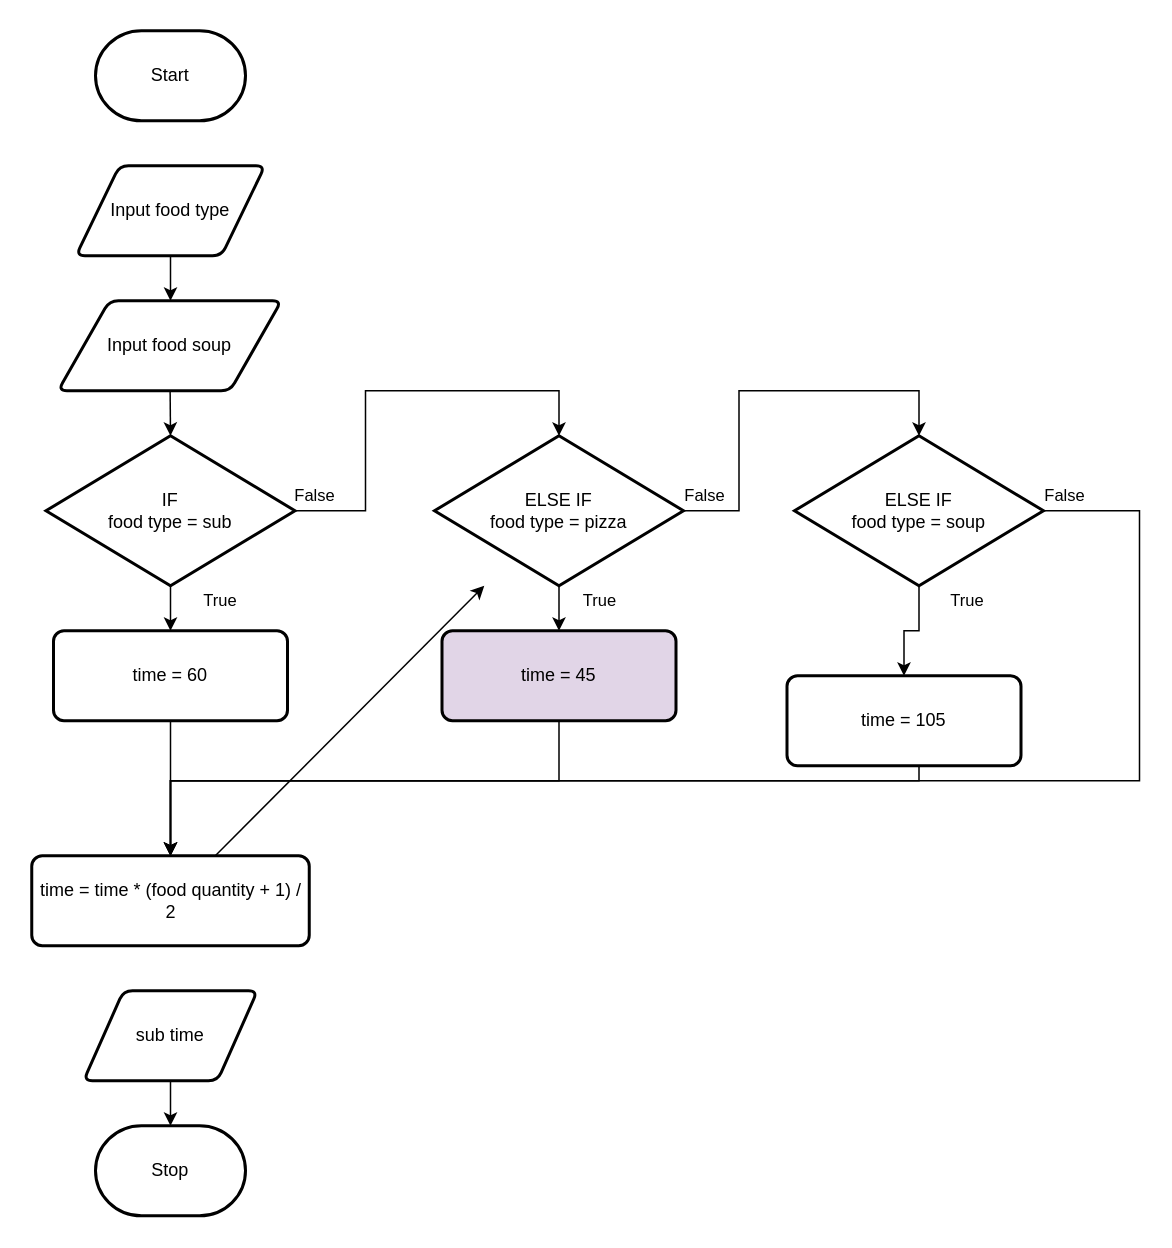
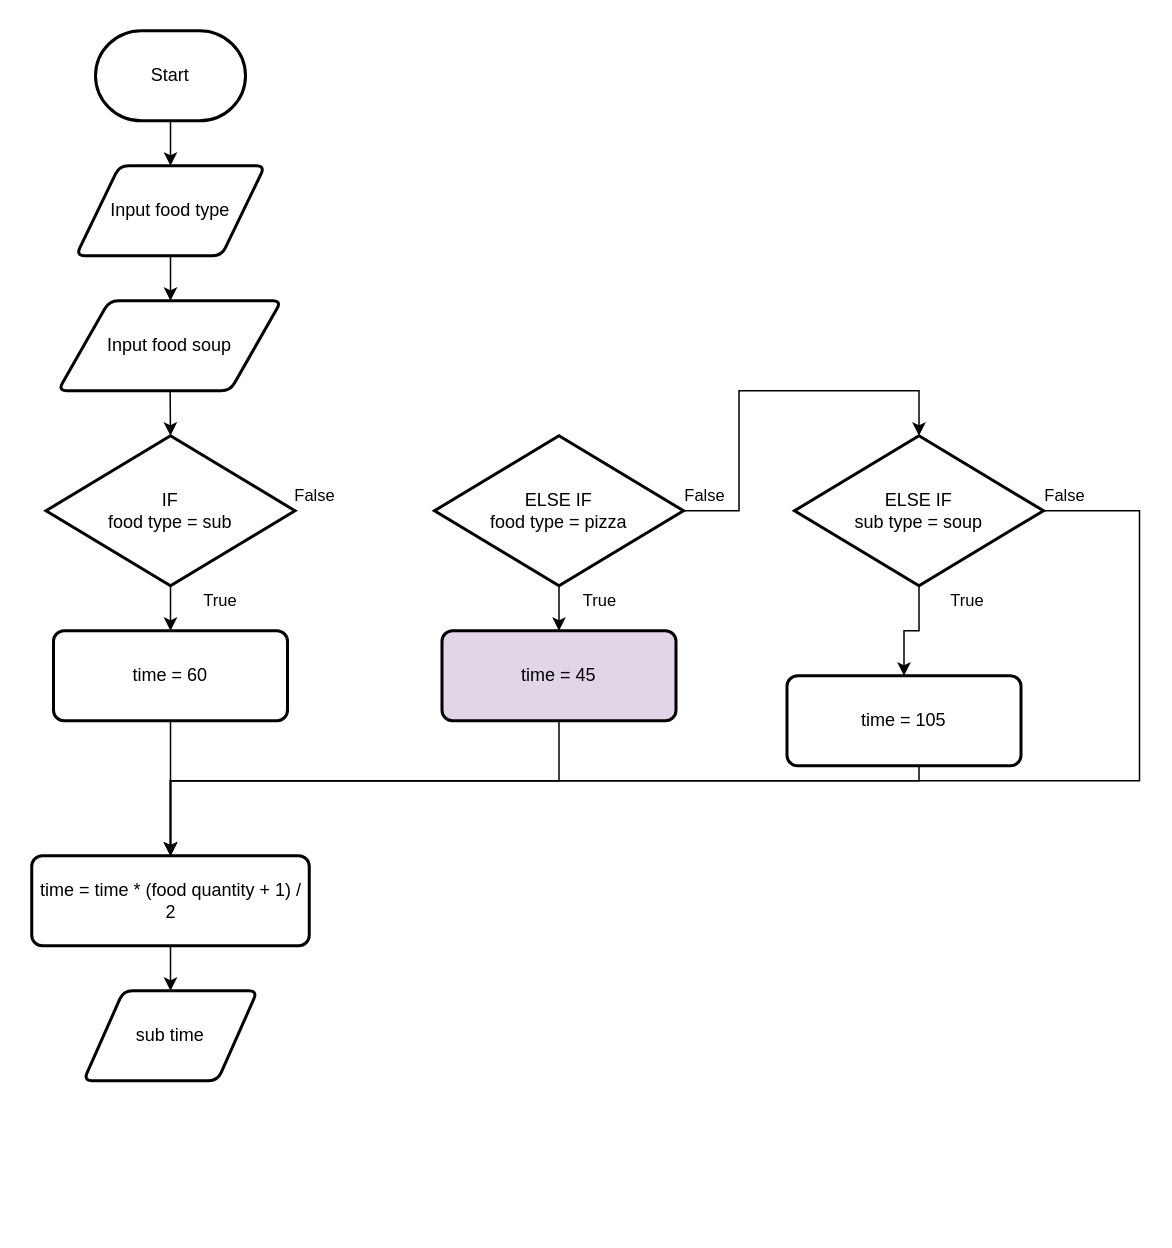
+ <mxCell id="2" value="" style="edgeStyle=none;rounded=0;html=1;" parent="1" source="3" target="5" edge="1"><mxGeometry relative="1" as="geometry" /></mxCell>
- <mxCell id="13" style="edgeStyle=orthogonalEdgeStyle;html=1;entryX=0.5;entryY=0;entryDx=0;entryDy=0;entryPerimeter=0;rounded=0;" edge="1" parent="1" source="15" target="18"><mxGeometry relative="1" as="geometry"><Array as="points"><mxPoint x="243" y="340" /><mxPoint x="243" y="260" /><mxPoint x="372" y="260" /></Array></mxGeometry></mxCell>
- <mxCell id="21" value="ELSE IF&lt;br&gt;food type = soup" style="strokeWidth=2;html=1;shape=mxgraph.flowchart.decision;whiteSpace=wrap;" vertex="1" parent="1"><mxGeometry x="529" y="290" width="166" height="100" as="geometry" /></mxCell>
+ <mxCell id="21" value="ELSE IF&lt;br&gt;sub type = soup" style="strokeWidth=2;html=1;shape=mxgraph.flowchart.decision;whiteSpace=wrap;" vertex="1" parent="1"><mxGeometry x="529" y="290" width="166" height="100" as="geometry" /></mxCell>
- <mxCell id="6" value="" style="edgeStyle=none;rounded=0;html=1;" parent="1" source="7" target="18" edge="1"><mxGeometry relative="1" as="geometry" /></mxCell>
+ <mxCell id="6" value="" style="edgeStyle=none;rounded=0;html=1;" parent="1" source="7" target="9" edge="1"><mxGeometry relative="1" as="geometry" /></mxCell>
- <mxCell id="8" style="edgeStyle=none;rounded=0;html=1;entryX=0.5;entryY=0;entryDx=0;entryDy=0;entryPerimeter=0;" parent="1" source="9" target="10" edge="1"><mxGeometry relative="1" as="geometry" /></mxCell>
- <mxCell id="10" value="Stop" style="strokeWidth=2;html=1;shape=mxgraph.flowchart.terminator;whiteSpace=wrap;" parent="1" vertex="1"><mxGeometry x="63" y="750" width="100" height="60" as="geometry" /></mxCell>
